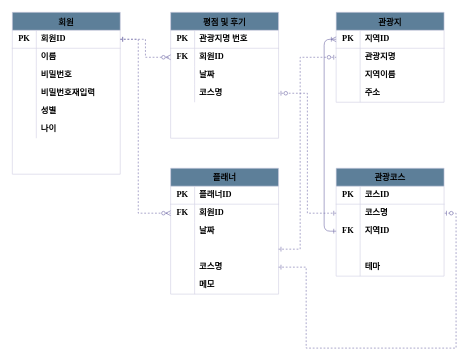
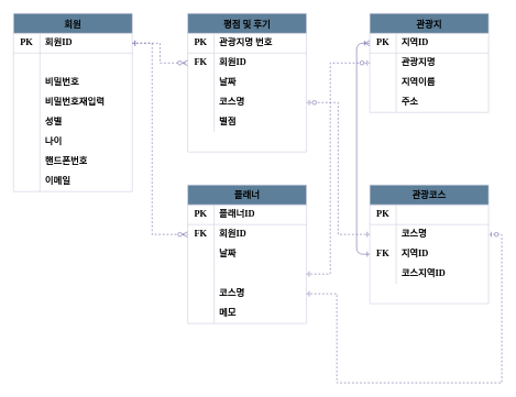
- <mxCell id="8" value="이름" style="shape=partialRectangle;html=1;whiteSpace=wrap;connectable=0;fillColor=none;top=0;left=0;bottom=0;right=0;align=left;spacingLeft=6;overflow=hidden;pointerEvents=1;fontFamily=Georgia;fontStyle=1;fontSize=14;strokeColor=#D0CEE2;" parent="6" vertex="1"><mxGeometry x="40" width="140" height="30" as="geometry" /></mxCell>
+ <mxCell id="89" value="별점" style="shape=partialRectangle;html=1;whiteSpace=wrap;connectable=0;fillColor=none;top=0;left=0;bottom=0;right=0;align=left;spacingLeft=6;overflow=hidden;pointerEvents=1;fontFamily=Georgia;fontStyle=1;fontSize=14;strokeColor=#D0CEE2;" parent="87" vertex="1"><mxGeometry x="40" width="140" height="30" as="geometry" /></mxCell>
+ <mxCell id="23" value="핸드폰번호" style="shape=partialRectangle;html=1;whiteSpace=wrap;connectable=0;fillColor=none;top=0;left=0;bottom=0;right=0;align=left;spacingLeft=6;overflow=hidden;pointerEvents=1;fontFamily=Georgia;fontStyle=1;fontSize=14;strokeColor=#D0CEE2;" parent="21" vertex="1"><mxGeometry x="40" width="140" height="30" as="geometry" /></mxCell>
+ <mxCell id="26" value="이메일" style="shape=partialRectangle;html=1;whiteSpace=wrap;connectable=0;fillColor=none;top=0;left=0;bottom=0;right=0;align=left;spacingLeft=6;overflow=hidden;pointerEvents=1;fontFamily=Georgia;fontStyle=1;fontSize=14;strokeColor=#D0CEE2;" parent="24" vertex="1"><mxGeometry x="40" width="140" height="30" as="geometry" /></mxCell>
- <mxCell id="61" value="코스ID" style="shape=partialRectangle;html=1;whiteSpace=wrap;connectable=0;fillColor=none;top=0;left=0;bottom=0;right=0;align=left;spacingLeft=6;overflow=hidden;pointerEvents=1;fontFamily=Georgia;fontStyle=1;fontSize=14;strokeColor=#D0CEE2;" parent="59" vertex="1"><mxGeometry x="40" width="140" height="30" as="geometry" /></mxCell>
+ <mxCell id="70" value="코스지역ID" style="shape=partialRectangle;html=1;whiteSpace=wrap;connectable=0;fillColor=none;top=0;left=0;bottom=0;right=0;align=left;spacingLeft=6;overflow=hidden;pointerEvents=1;fontFamily=Georgia;fontStyle=1;fontSize=14;strokeColor=#D0CEE2;" parent="68" vertex="1"><mxGeometry x="40" width="140" height="30" as="geometry" /></mxCell>
- <mxCell id="73" value="테마" style="shape=partialRectangle;html=1;whiteSpace=wrap;connectable=0;fillColor=none;top=0;left=0;bottom=0;right=0;align=left;spacingLeft=6;overflow=hidden;pointerEvents=1;fontFamily=Georgia;fontStyle=1;fontSize=14;strokeColor=#D0CEE2;" parent="71" vertex="1"><mxGeometry x="40" width="140" height="30" as="geometry" /></mxCell>
